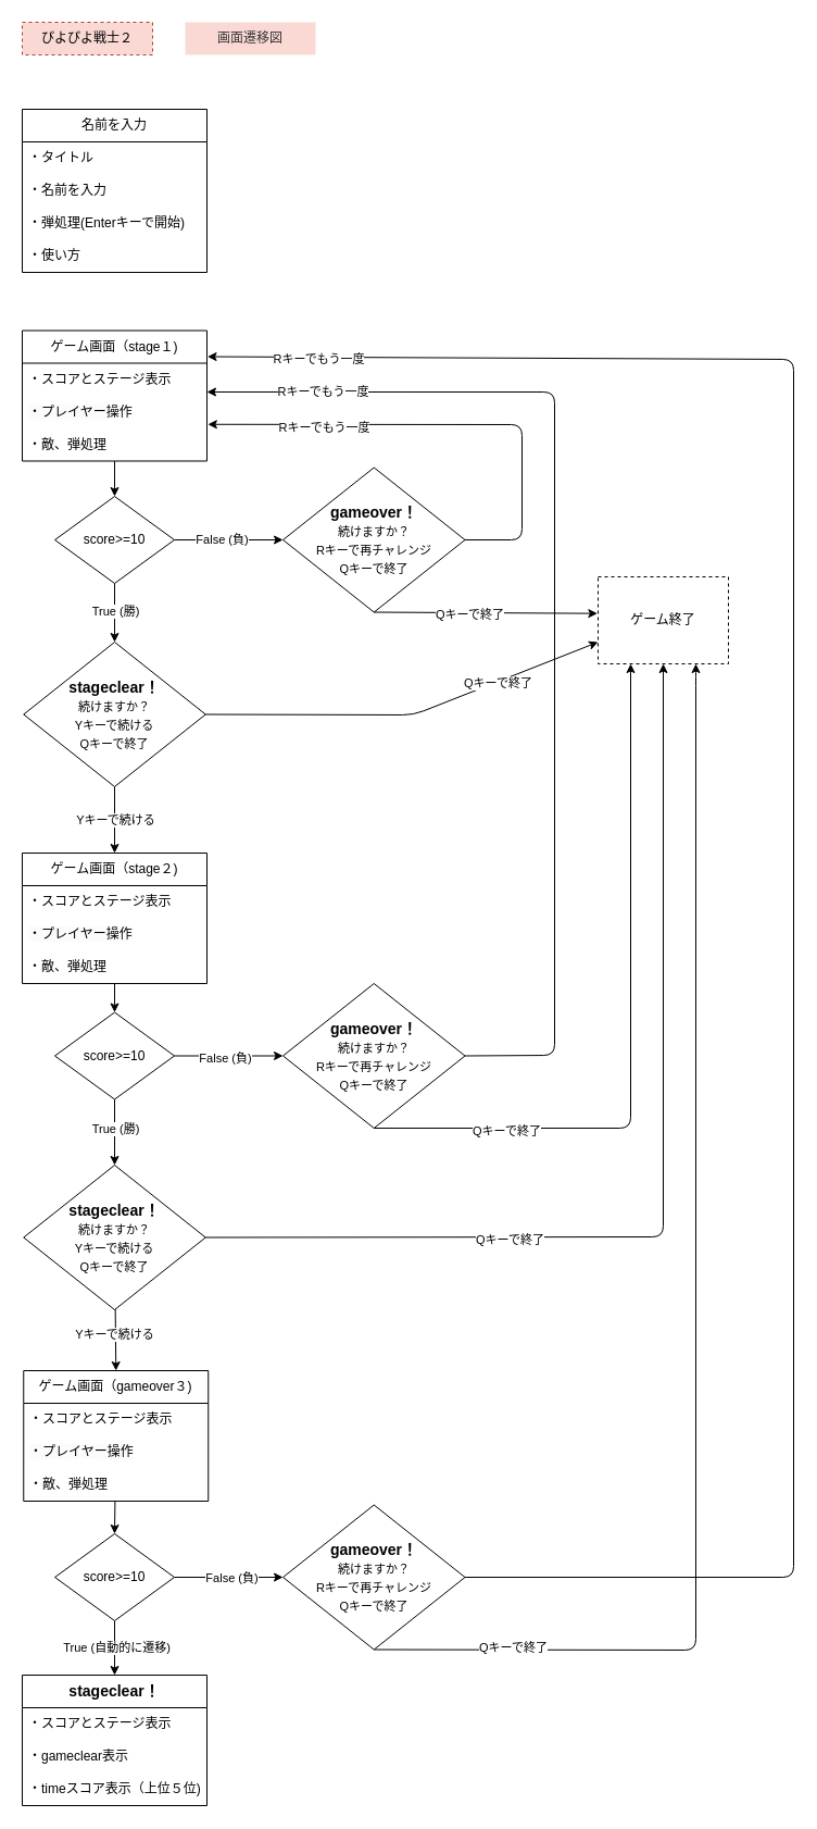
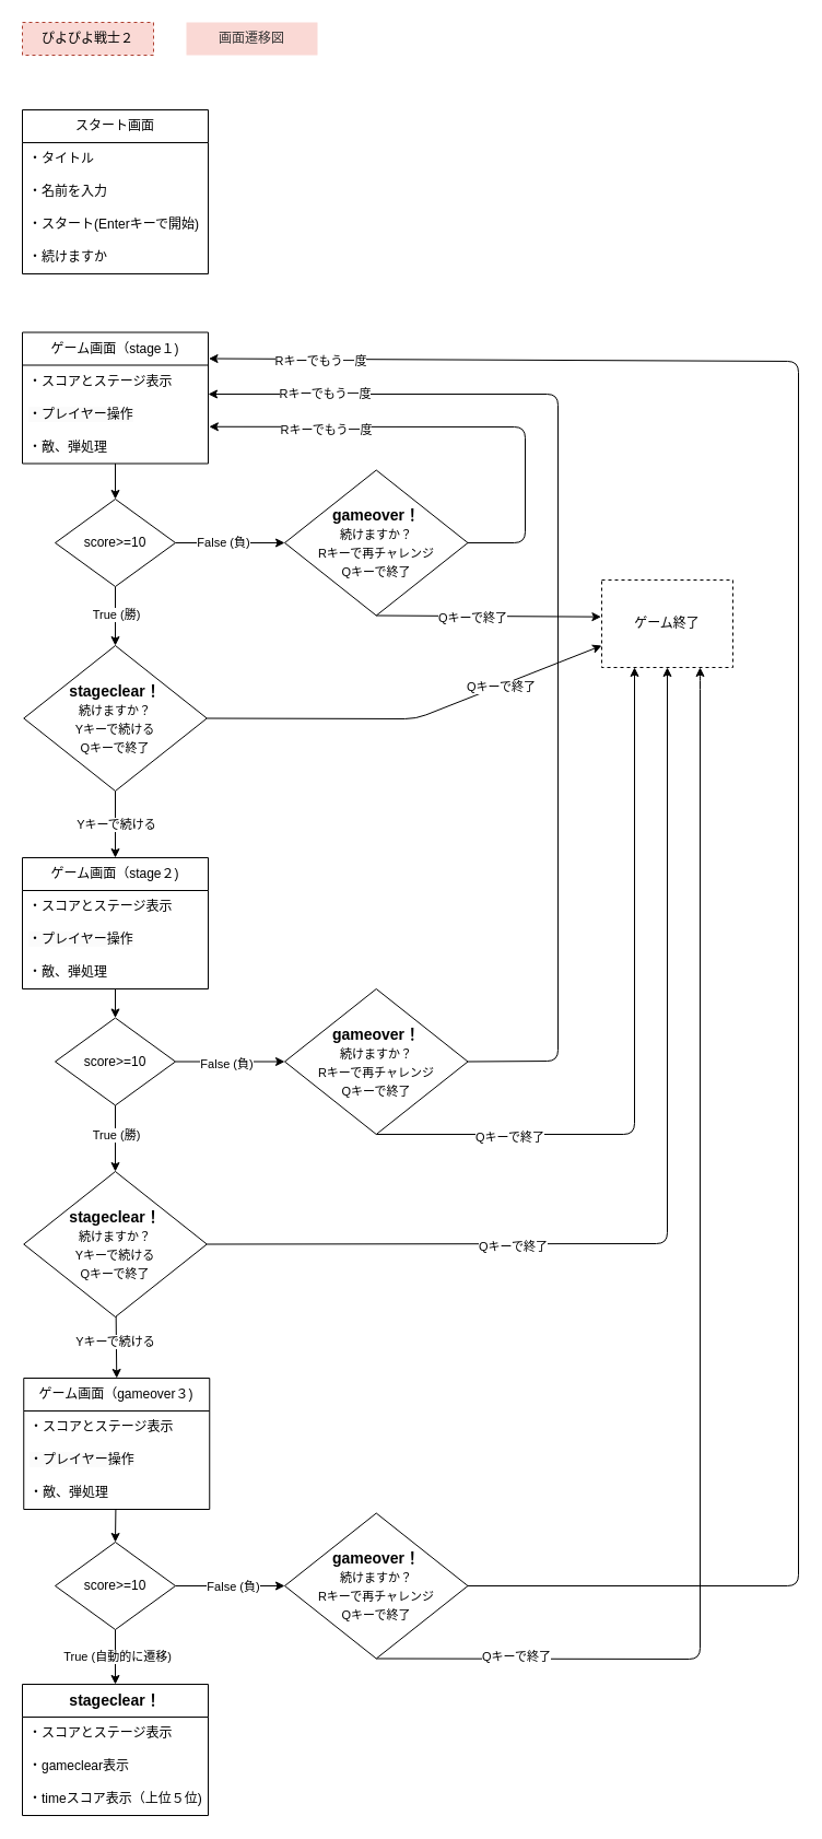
- <mxCell id="2" value="名前を入力" style="swimlane;fontStyle=0;childLayout=stackLayout;horizontal=1;startSize=30;horizontalStack=0;resizeParent=1;resizeParentMax=0;resizeLast=0;collapsible=1;marginBottom=0;whiteSpace=wrap;html=1;" parent="1" vertex="1"><mxGeometry x="20" y="100" width="170" height="150" as="geometry" /></mxCell>
+ <mxCell id="2" value="スタート画面" style="swimlane;fontStyle=0;childLayout=stackLayout;horizontal=1;startSize=30;horizontalStack=0;resizeParent=1;resizeParentMax=0;resizeLast=0;collapsible=1;marginBottom=0;whiteSpace=wrap;html=1;" parent="1" vertex="1"><mxGeometry x="20" y="100" width="170" height="150" as="geometry" /></mxCell>
- <mxCell id="5" value="・弾処理(Enterキーで開始)" style="text;strokeColor=none;fillColor=none;align=left;verticalAlign=middle;spacingLeft=4;spacingRight=4;overflow=hidden;points=[[0,0.5],[1,0.5]];portConstraint=eastwest;rotatable=0;whiteSpace=wrap;html=1;" parent="2" vertex="1"><mxGeometry y="90" width="170" height="30" as="geometry" /></mxCell>
+ <mxCell id="5" value="・スタート(Enterキーで開始)" style="text;strokeColor=none;fillColor=none;align=left;verticalAlign=middle;spacingLeft=4;spacingRight=4;overflow=hidden;points=[[0,0.5],[1,0.5]];portConstraint=eastwest;rotatable=0;whiteSpace=wrap;html=1;" parent="2" vertex="1"><mxGeometry y="90" width="170" height="30" as="geometry" /></mxCell>
- <mxCell id="6" value="・使い方" style="text;strokeColor=none;fillColor=none;align=left;verticalAlign=middle;spacingLeft=4;spacingRight=4;overflow=hidden;points=[[0,0.5],[1,0.5]];portConstraint=eastwest;rotatable=0;whiteSpace=wrap;html=1;" vertex="1" parent="2"><mxGeometry y="120" width="170" height="30" as="geometry" /></mxCell>
+ <mxCell id="6" value="・続けますか" style="text;strokeColor=none;fillColor=none;align=left;verticalAlign=middle;spacingLeft=4;spacingRight=4;overflow=hidden;points=[[0,0.5],[1,0.5]];portConstraint=eastwest;rotatable=0;whiteSpace=wrap;html=1;" vertex="1" parent="2"><mxGeometry y="120" width="170" height="30" as="geometry" /></mxCell>
